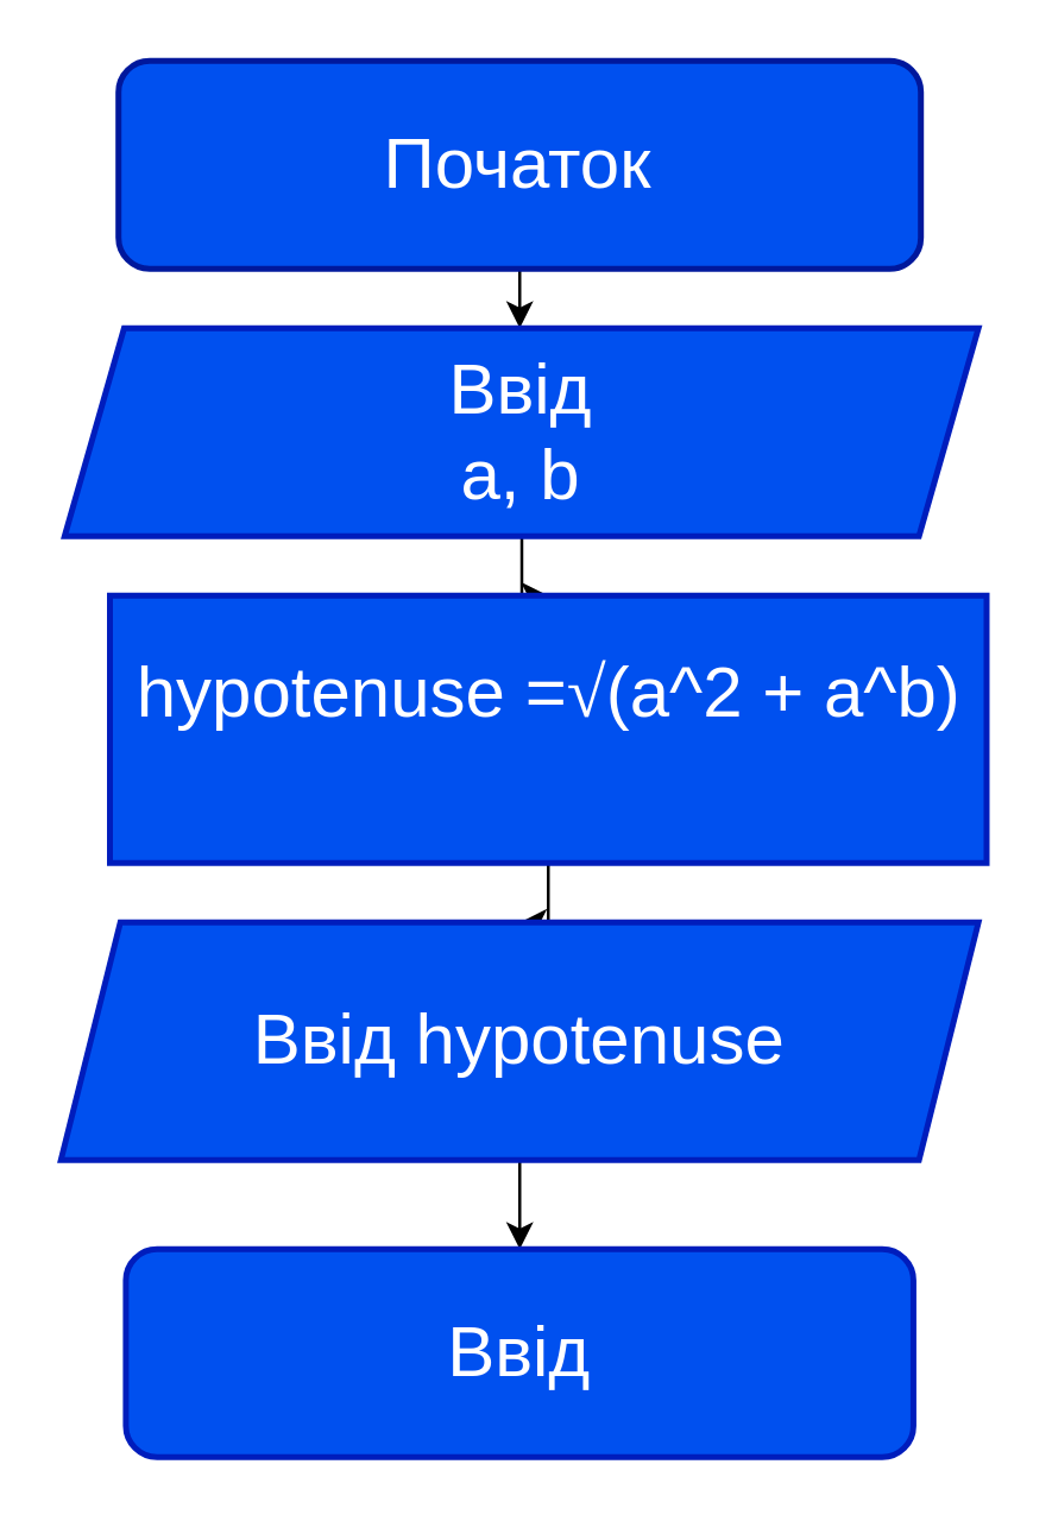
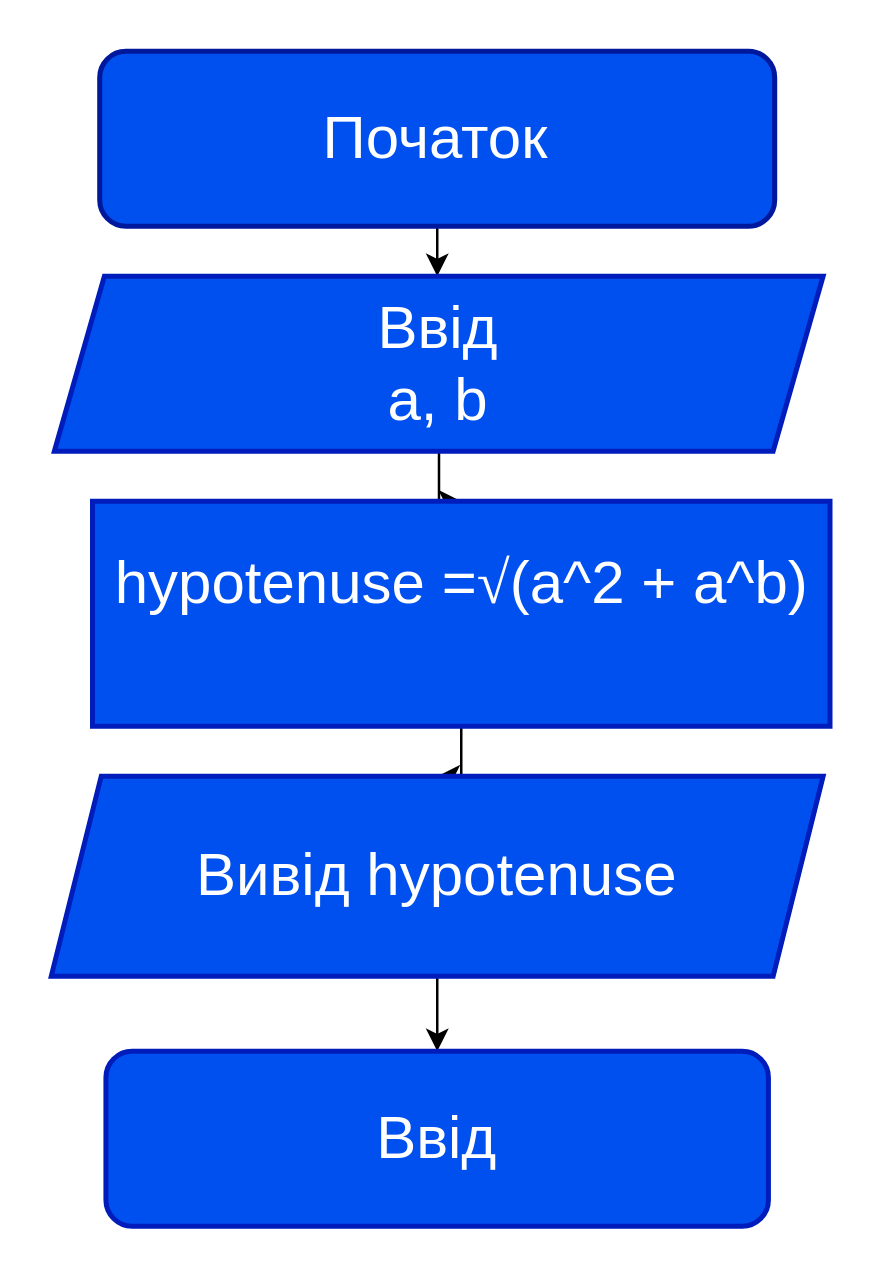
- <mxCell id="9" value="Ввід hypotenuse" style="shape=parallelogram;perimeter=parallelogramPerimeter;whiteSpace=wrap;html=1;fixedSize=1;fontSize=24;fillColor=#0050ef;strokeColor=#001DBC;fontColor=#ffffff;strokeWidth=2;align=center;" parent="1" vertex="1"><mxGeometry x="20" y="310" width="308.75" height="80" as="geometry" /></mxCell>
+ <mxCell id="9" value="Вивід hypotenuse" style="shape=parallelogram;perimeter=parallelogramPerimeter;whiteSpace=wrap;html=1;fixedSize=1;fontSize=24;fillColor=#0050ef;strokeColor=#001DBC;fontColor=#ffffff;strokeWidth=2;align=center;" parent="1" vertex="1"><mxGeometry x="20" y="310" width="308.75" height="80" as="geometry" /></mxCell>
